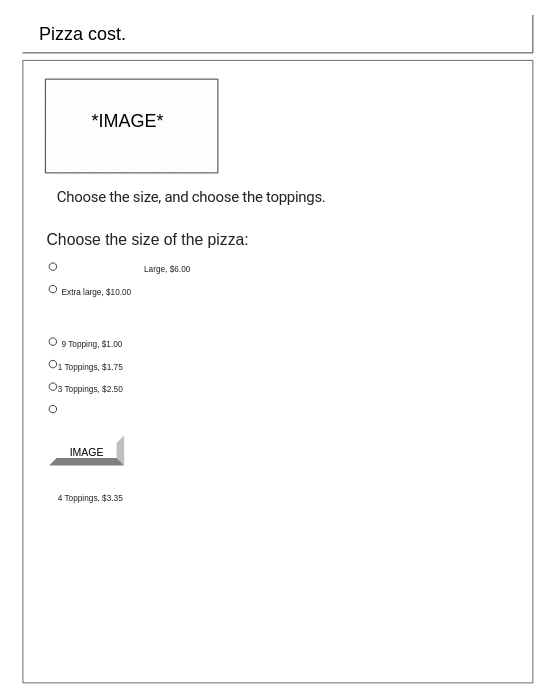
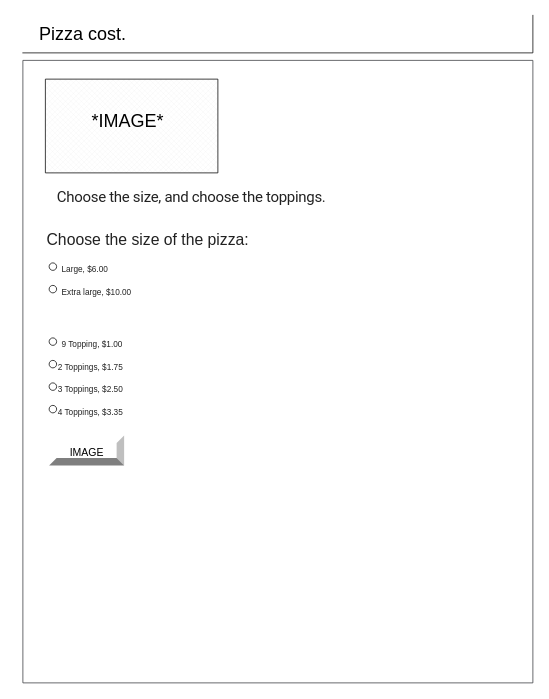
- <mxCell id="11" value="&lt;p style=&quot;padding: 0px ; font-weight: 400 ; line-height: 24px ; letter-spacing: normal ; margin: 0px 0px 16px ; color: rgba(0 , 0 , 0 , 0.87) ; font-family: &amp;#34;helvetica&amp;#34; , &amp;#34;arial&amp;#34; , sans-serif ; font-style: normal ; text-indent: 0px ; text-transform: none ; word-spacing: 0px&quot;&gt;&lt;font style=&quot;font-size: 11px&quot;&gt;Large, $6.00&lt;/font&gt;&lt;/p&gt;" style="text;whiteSpace=wrap;html=1;" vertex="1" parent="1"><mxGeometry x="190" y="340" width="70" height="30" as="geometry" /></mxCell>
+ <mxCell id="11" value="&lt;p style=&quot;padding: 0px ; font-weight: 400 ; line-height: 24px ; letter-spacing: normal ; margin: 0px 0px 16px ; color: rgba(0 , 0 , 0 , 0.87) ; font-family: &amp;#34;helvetica&amp;#34; , &amp;#34;arial&amp;#34; , sans-serif ; font-style: normal ; text-indent: 0px ; text-transform: none ; word-spacing: 0px&quot;&gt;&lt;font style=&quot;font-size: 11px&quot;&gt;Large, $6.00&lt;/font&gt;&lt;/p&gt;" style="text;whiteSpace=wrap;html=1;" vertex="1" parent="1"><mxGeometry x="80" y="340" width="70" height="30" as="geometry" /></mxCell>
- <mxCell id="14" value="&lt;p style=&quot;padding: 0px ; font-weight: 400 ; line-height: 24px ; letter-spacing: normal ; margin: 0px 0px 16px ; color: rgba(0 , 0 , 0 , 0.87) ; font-family: &amp;#34;helvetica&amp;#34; , &amp;#34;arial&amp;#34; , sans-serif ; font-style: normal ; text-indent: 0px ; text-transform: none ; word-spacing: 0px&quot;&gt;&lt;font style=&quot;font-size: 11px&quot;&gt;1 Toppings, $1.75&lt;/font&gt;&lt;/p&gt;" style="text;whiteSpace=wrap;html=1;" vertex="1" parent="1"><mxGeometry x="75" y="470" width="100" height="30" as="geometry" /></mxCell>
+ <mxCell id="14" value="&lt;p style=&quot;padding: 0px ; font-weight: 400 ; line-height: 24px ; letter-spacing: normal ; margin: 0px 0px 16px ; color: rgba(0 , 0 , 0 , 0.87) ; font-family: &amp;#34;helvetica&amp;#34; , &amp;#34;arial&amp;#34; , sans-serif ; font-style: normal ; text-indent: 0px ; text-transform: none ; word-spacing: 0px&quot;&gt;&lt;font style=&quot;font-size: 11px&quot;&gt;2 Toppings, $1.75&lt;/font&gt;&lt;/p&gt;" style="text;whiteSpace=wrap;html=1;" vertex="1" parent="1"><mxGeometry x="75" y="470" width="100" height="30" as="geometry" /></mxCell>
- <mxCell id="16" value="&lt;p style=&quot;padding: 0px ; font-weight: 400 ; line-height: 24px ; letter-spacing: normal ; margin: 0px 0px 16px ; color: rgba(0 , 0 , 0 , 0.87) ; font-family: &amp;#34;helvetica&amp;#34; , &amp;#34;arial&amp;#34; , sans-serif ; font-style: normal ; text-indent: 0px ; text-transform: none ; word-spacing: 0px&quot;&gt;&lt;font style=&quot;font-size: 11px&quot;&gt;4 Toppings, $3.35&lt;/font&gt;&lt;/p&gt;" style="text;whiteSpace=wrap;html=1;" vertex="1" parent="1"><mxGeometry x="75" y="645" width="100" height="30" as="geometry" /></mxCell>
+ <mxCell id="16" value="&lt;p style=&quot;padding: 0px ; font-weight: 400 ; line-height: 24px ; letter-spacing: normal ; margin: 0px 0px 16px ; color: rgba(0 , 0 , 0 , 0.87) ; font-family: &amp;#34;helvetica&amp;#34; , &amp;#34;arial&amp;#34; , sans-serif ; font-style: normal ; text-indent: 0px ; text-transform: none ; word-spacing: 0px&quot;&gt;&lt;font style=&quot;font-size: 11px&quot;&gt;4 Toppings, $3.35&lt;/font&gt;&lt;/p&gt;" style="text;whiteSpace=wrap;html=1;" vertex="1" parent="1"><mxGeometry x="75" y="530" width="100" height="30" as="geometry" /></mxCell>
